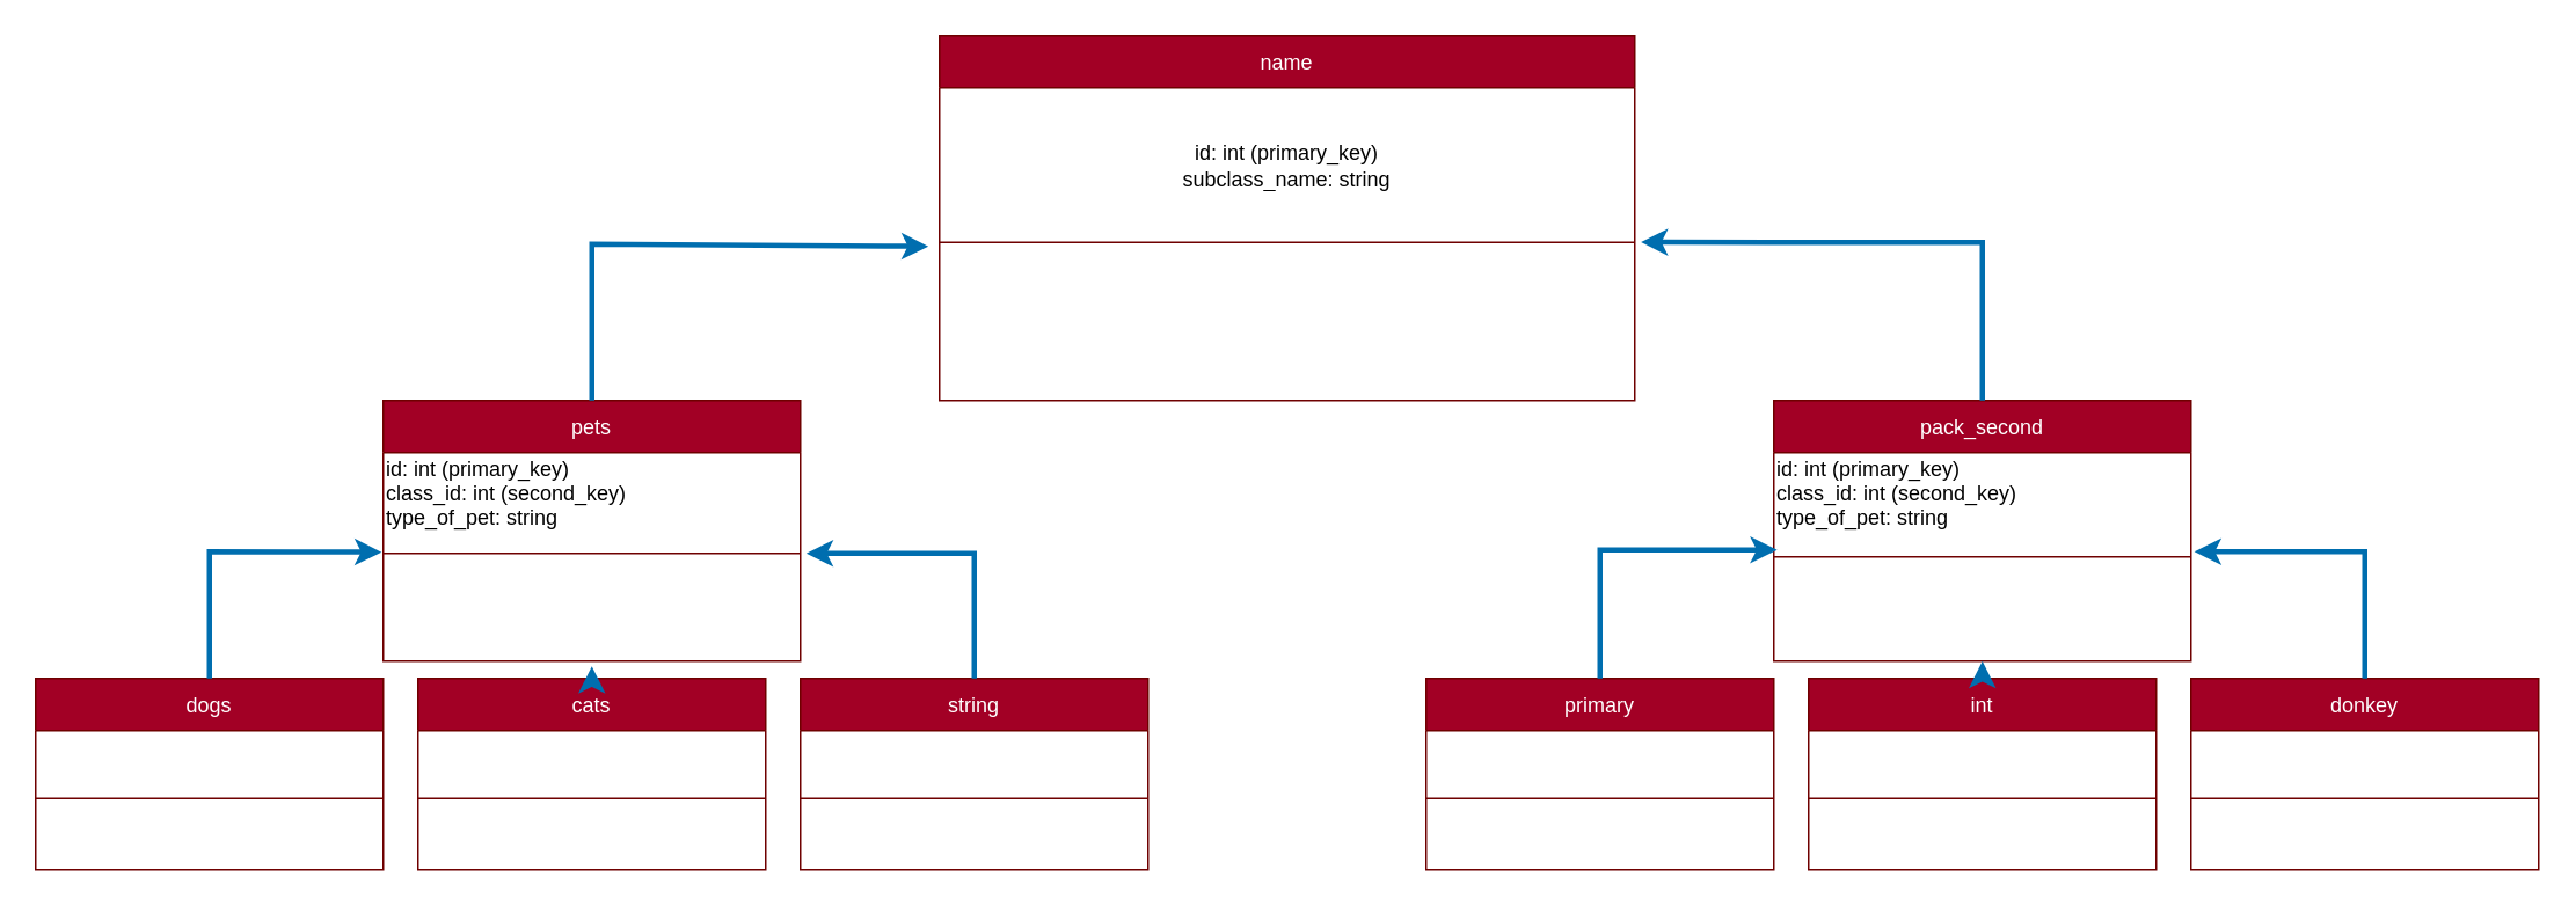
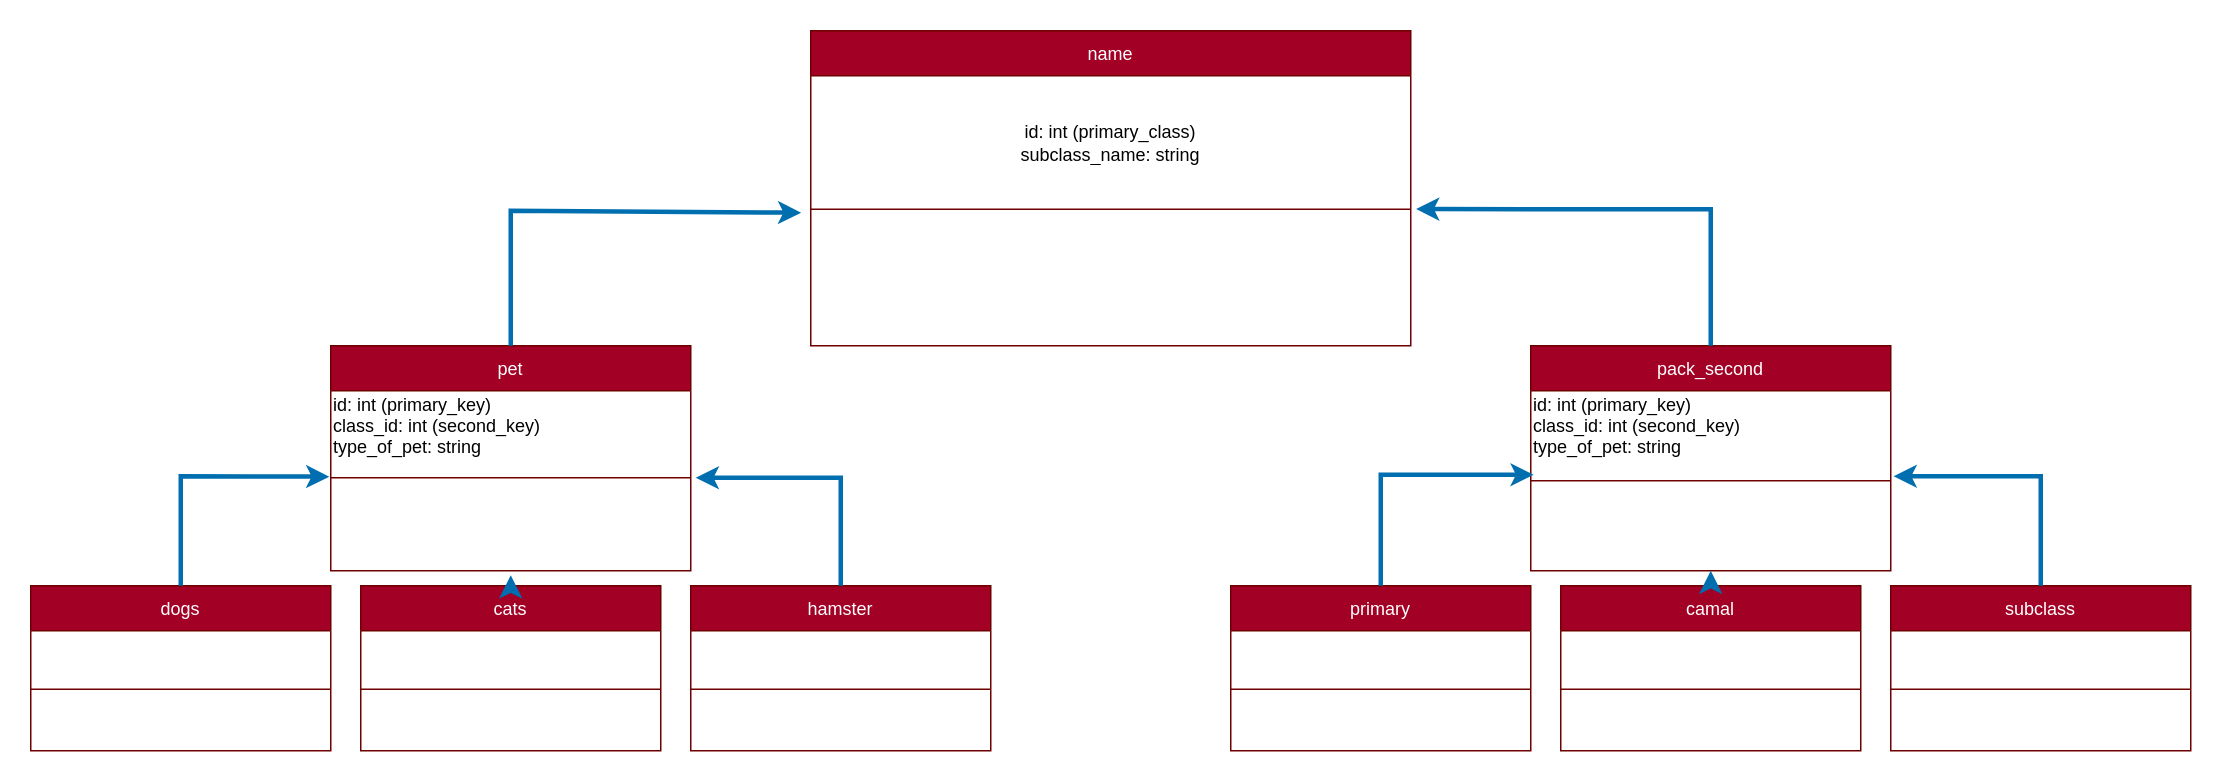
- <mxCell id="4" value="id: int (primary_key)&lt;br&gt;subclass_name: string" style="shape=partialRectangle;html=1;whiteSpace=wrap;connectable=0;overflow=hidden;fillColor=none;top=0;left=0;bottom=0;right=0;pointerEvents=1;align=center;" vertex="1" parent="3"><mxGeometry width="400" height="89" as="geometry"><mxRectangle width="400" height="89" as="alternateBounds" /></mxGeometry></mxCell>
+ <mxCell id="4" value="id: int (primary_class)&lt;br&gt;subclass_name: string" style="shape=partialRectangle;html=1;whiteSpace=wrap;connectable=0;overflow=hidden;fillColor=none;top=0;left=0;bottom=0;right=0;pointerEvents=1;align=center;" vertex="1" parent="3"><mxGeometry width="400" height="89" as="geometry"><mxRectangle width="400" height="89" as="alternateBounds" /></mxGeometry></mxCell>
- <mxCell id="7" value="pets" style="shape=table;startSize=30;container=1;collapsible=0;childLayout=tableLayout;fillColor=#a20025;fontColor=#ffffff;strokeColor=#6F0000;" vertex="1" parent="1"><mxGeometry x="220" y="230" width="240" height="150" as="geometry" /></mxCell>
+ <mxCell id="7" value="pet" style="shape=table;startSize=30;container=1;collapsible=0;childLayout=tableLayout;fillColor=#a20025;fontColor=#ffffff;strokeColor=#6F0000;" vertex="1" parent="1"><mxGeometry x="220" y="230" width="240" height="150" as="geometry" /></mxCell>
- <mxCell id="19" value="string" style="shape=table;startSize=30;container=1;collapsible=0;childLayout=tableLayout;fillColor=#a20025;fontColor=#ffffff;strokeColor=#6F0000;" vertex="1" parent="1"><mxGeometry x="460" y="390" width="200" height="110" as="geometry" /></mxCell>
+ <mxCell id="19" value="hamster" style="shape=table;startSize=30;container=1;collapsible=0;childLayout=tableLayout;fillColor=#a20025;fontColor=#ffffff;strokeColor=#6F0000;" vertex="1" parent="1"><mxGeometry x="460" y="390" width="200" height="110" as="geometry" /></mxCell>
- <mxCell id="39" value="int" style="shape=table;startSize=30;container=1;collapsible=0;childLayout=tableLayout;fillColor=#a20025;fontColor=#ffffff;strokeColor=#6F0000;" vertex="1" parent="1"><mxGeometry x="1040" y="390" width="200" height="110" as="geometry" /></mxCell>
+ <mxCell id="39" value="camal" style="shape=table;startSize=30;container=1;collapsible=0;childLayout=tableLayout;fillColor=#a20025;fontColor=#ffffff;strokeColor=#6F0000;" vertex="1" parent="1"><mxGeometry x="1040" y="390" width="200" height="110" as="geometry" /></mxCell>
- <mxCell id="34" value="donkey" style="shape=table;startSize=30;container=1;collapsible=0;childLayout=tableLayout;fillColor=#a20025;fontColor=#ffffff;strokeColor=#6F0000;" vertex="1" parent="1"><mxGeometry x="1260" y="390" width="200" height="110" as="geometry" /></mxCell>
+ <mxCell id="34" value="subclass" style="shape=table;startSize=30;container=1;collapsible=0;childLayout=tableLayout;fillColor=#a20025;fontColor=#ffffff;strokeColor=#6F0000;" vertex="1" parent="1"><mxGeometry x="1260" y="390" width="200" height="110" as="geometry" /></mxCell>
